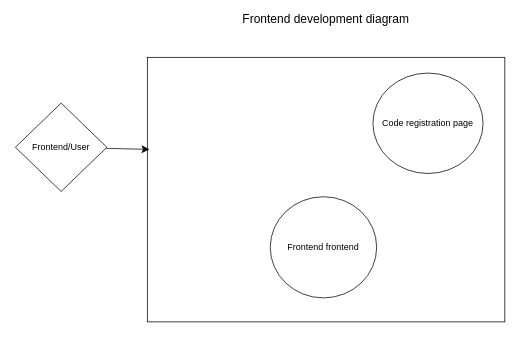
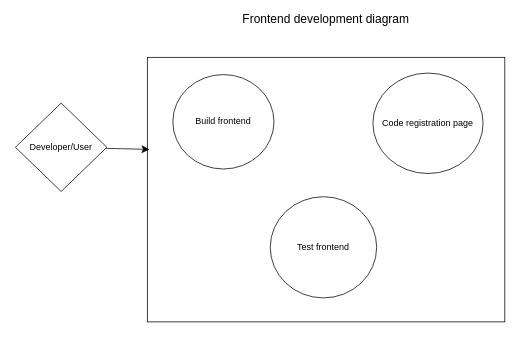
+ <mxCell id="6" value="Build frontend" style="ellipse;whiteSpace=wrap;html=1;" vertex="1" parent="1"><mxGeometry x="230" y="99" width="135" height="126" as="geometry" /></mxCell>
- <mxCell id="5" value="Frontend/User" style="rhombus;whiteSpace=wrap;html=1;" vertex="1" parent="1"><mxGeometry x="20" y="137" width="122" height="118" as="geometry" /></mxCell>
+ <mxCell id="5" value="Developer/User" style="rhombus;whiteSpace=wrap;html=1;" vertex="1" parent="1"><mxGeometry x="20" y="137" width="122" height="118" as="geometry" /></mxCell>
- <mxCell id="8" value="Frontend frontend" style="ellipse;whiteSpace=wrap;html=1;" vertex="1" parent="1"><mxGeometry x="360" y="262" width="142" height="135" as="geometry" /></mxCell>
+ <mxCell id="8" value="Test frontend" style="ellipse;whiteSpace=wrap;html=1;" vertex="1" parent="1"><mxGeometry x="360" y="262" width="142" height="135" as="geometry" /></mxCell>
